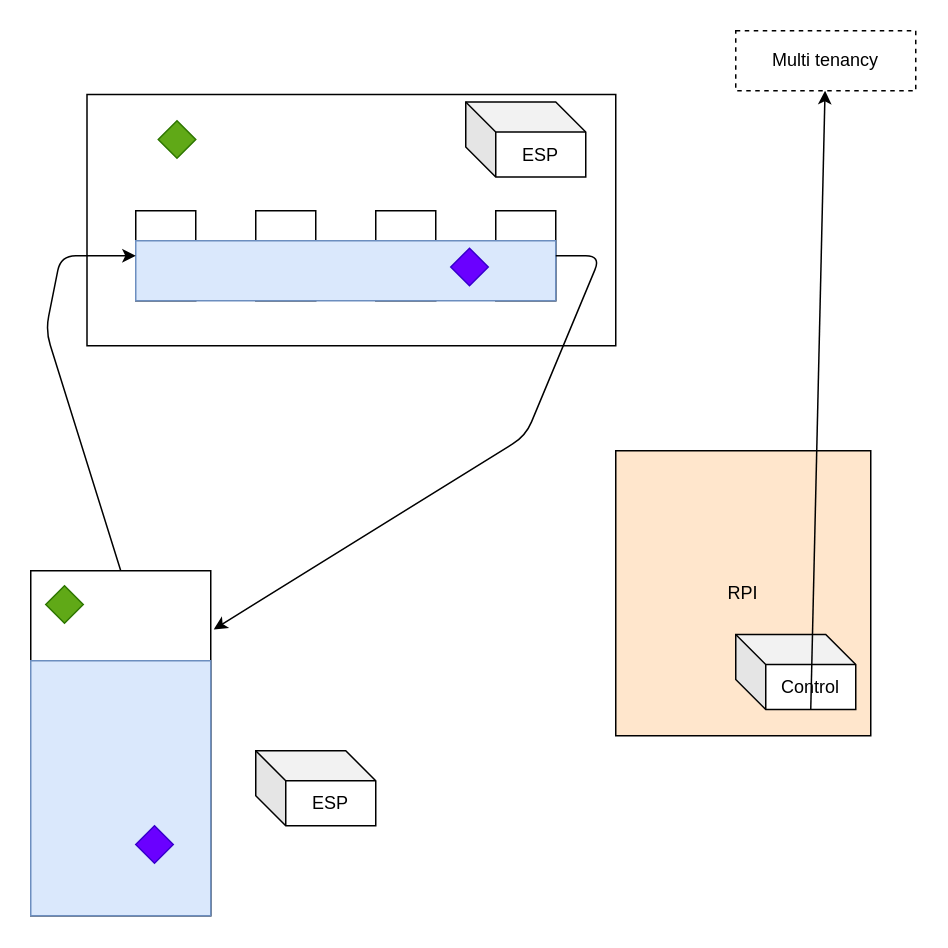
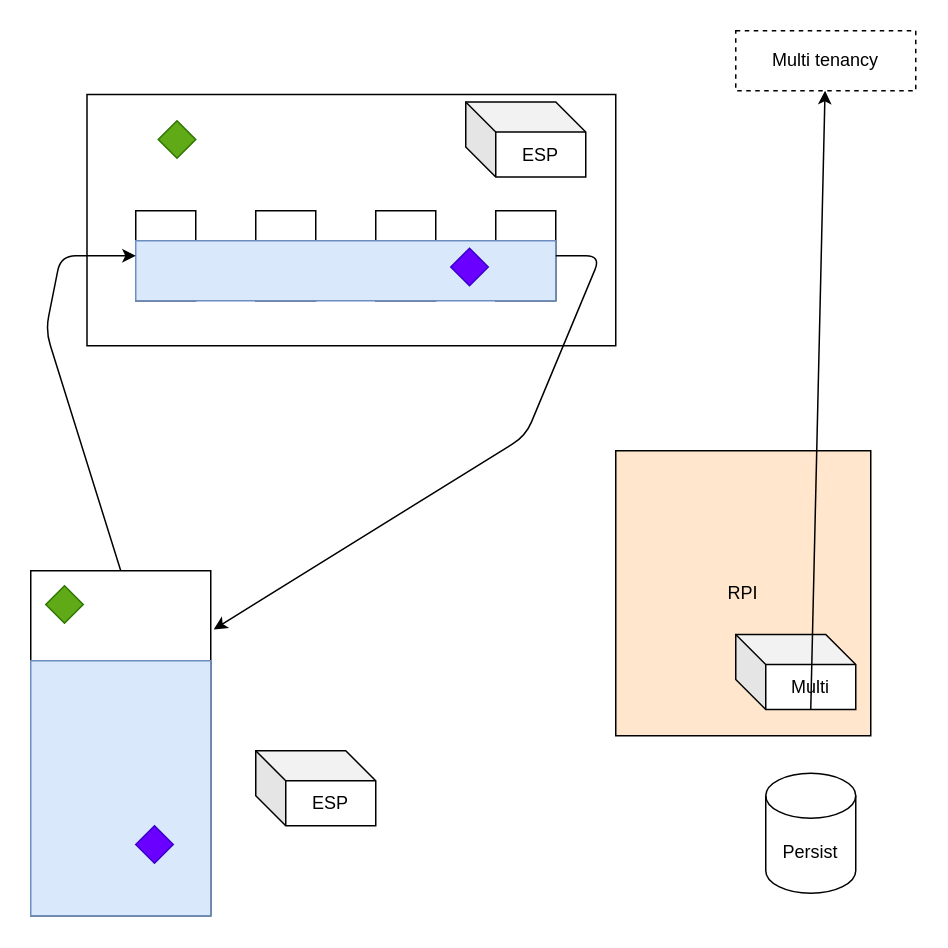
- <mxCell id="19" value="Control" style="shape=cube;whiteSpace=wrap;html=1;boundedLbl=1;backgroundOutline=1;darkOpacity=0.05;darkOpacity2=0.1;" parent="1" vertex="1"><mxGeometry x="490" y="422.5" width="80" height="50" as="geometry" /></mxCell>
+ <mxCell id="19" value="Multi" style="shape=cube;whiteSpace=wrap;html=1;boundedLbl=1;backgroundOutline=1;darkOpacity=0.05;darkOpacity2=0.1;" parent="1" vertex="1"><mxGeometry x="490" y="422.5" width="80" height="50" as="geometry" /></mxCell>
+ <mxCell id="20" value="Persist" style="shape=cylinder3;whiteSpace=wrap;html=1;boundedLbl=1;backgroundOutline=1;size=15;" parent="1" vertex="1"><mxGeometry x="510" y="515" width="60" height="80" as="geometry" /></mxCell>
